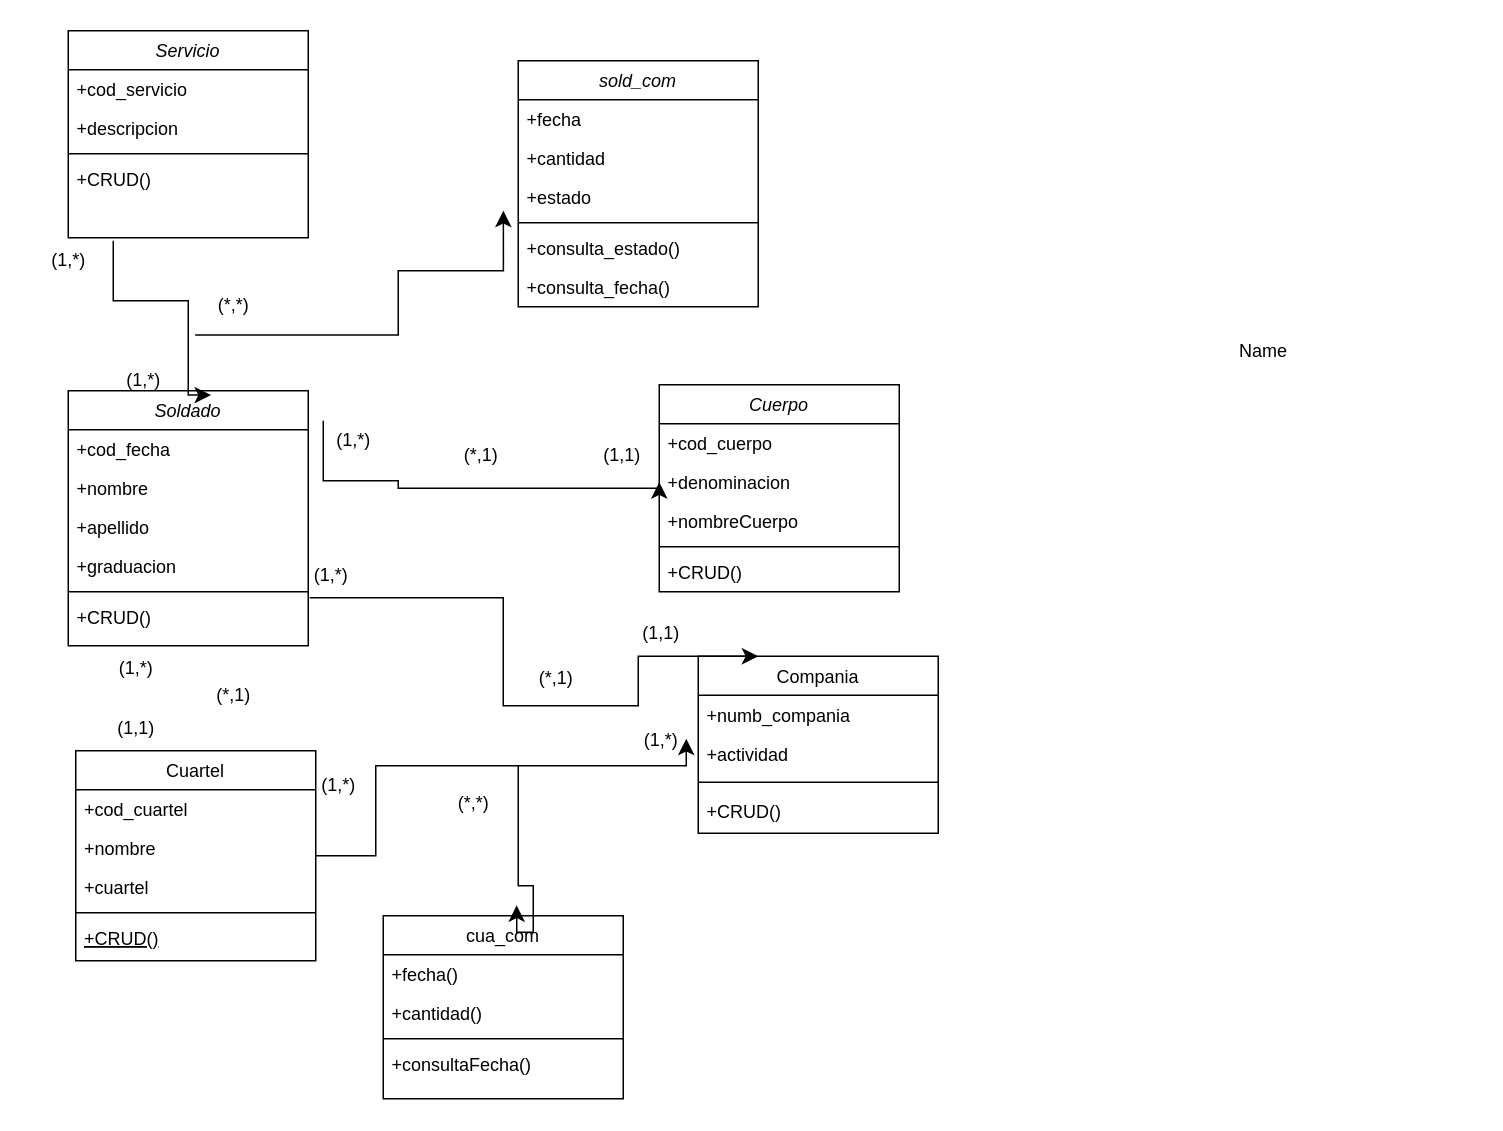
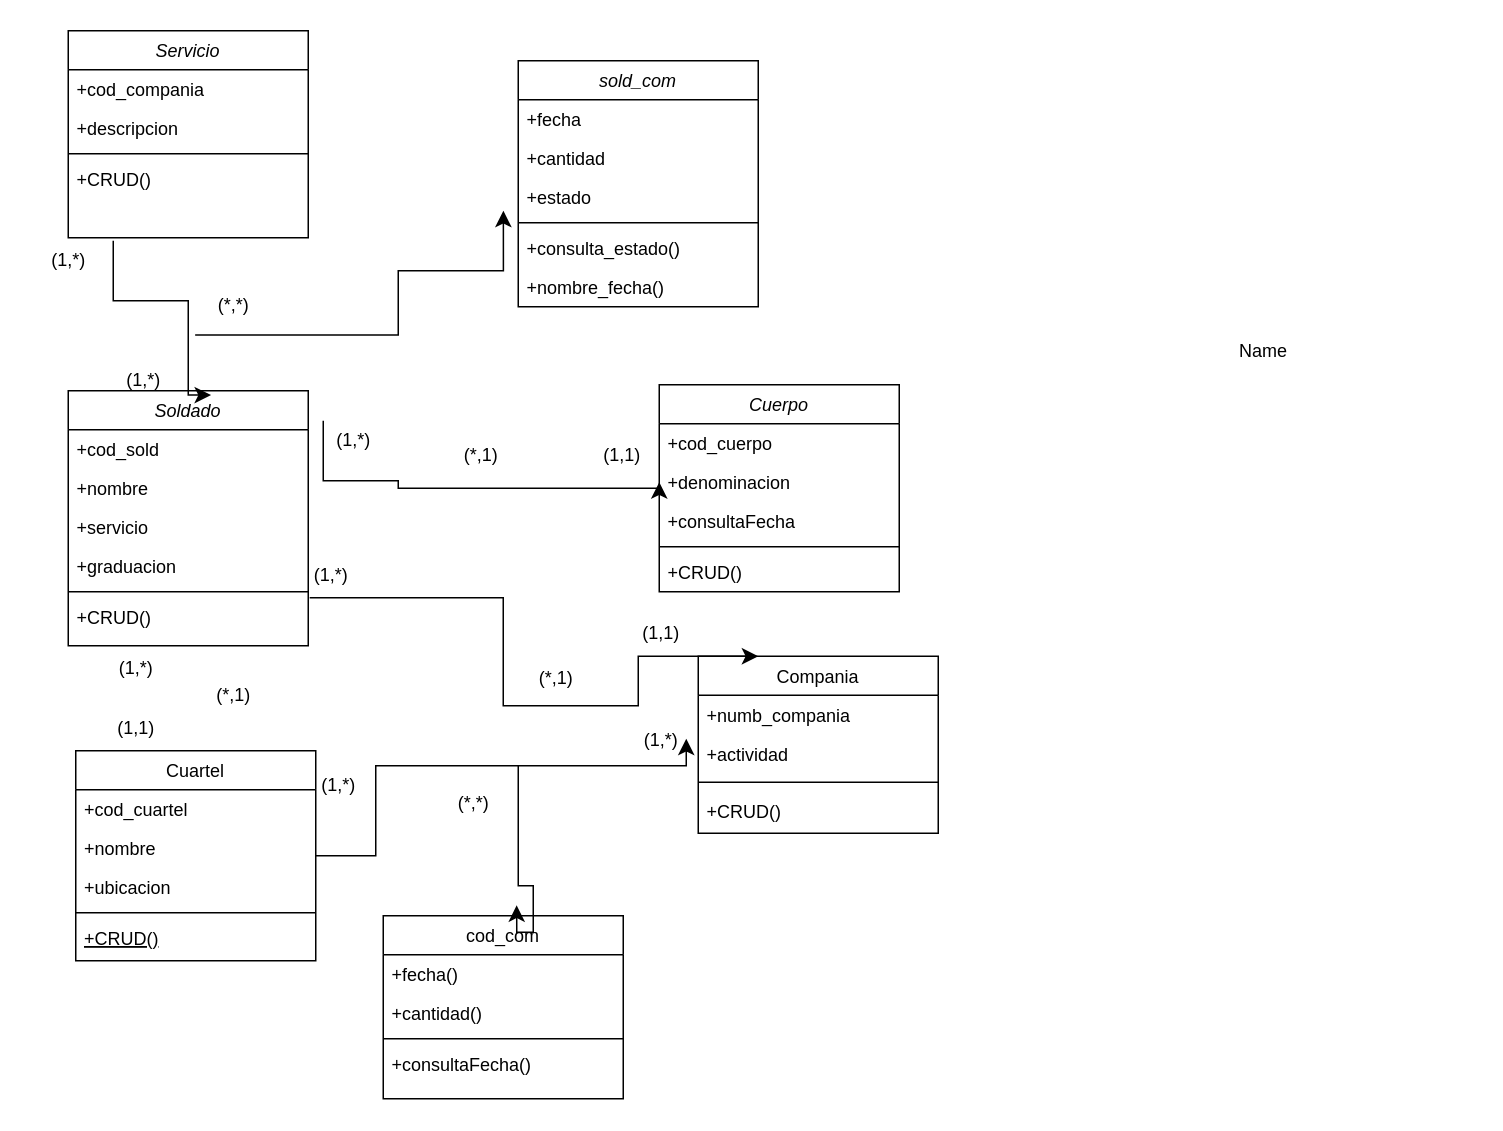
- <mxCell id="32" value="+cod_servicio" style="text;align=left;verticalAlign=top;spacingLeft=4;spacingRight=4;overflow=hidden;rotatable=0;points=[[0,0.5],[1,0.5]];portConstraint=eastwest;rounded=0;shadow=0;html=0;" vertex="1" parent="31"><mxGeometry y="26" width="160" height="26" as="geometry" /></mxCell>
+ <mxCell id="32" value="+cod_compania" style="text;align=left;verticalAlign=top;spacingLeft=4;spacingRight=4;overflow=hidden;rotatable=0;points=[[0,0.5],[1,0.5]];portConstraint=eastwest;rounded=0;shadow=0;html=0;" vertex="1" parent="31"><mxGeometry y="26" width="160" height="26" as="geometry" /></mxCell>
- <mxCell id="42" value="+consulta_fecha()" style="text;align=left;verticalAlign=top;spacingLeft=4;spacingRight=4;overflow=hidden;rotatable=0;points=[[0,0.5],[1,0.5]];portConstraint=eastwest;" vertex="1" parent="36"><mxGeometry y="138" width="160" height="26" as="geometry" /></mxCell>
+ <mxCell id="42" value="+nombre_fecha()" style="text;align=left;verticalAlign=top;spacingLeft=4;spacingRight=4;overflow=hidden;rotatable=0;points=[[0,0.5],[1,0.5]];portConstraint=eastwest;" vertex="1" parent="36"><mxGeometry y="138" width="160" height="26" as="geometry" /></mxCell>
- <mxCell id="25" value="+cod_fecha" style="text;align=left;verticalAlign=top;spacingLeft=4;spacingRight=4;overflow=hidden;rotatable=0;points=[[0,0.5],[1,0.5]];portConstraint=eastwest;" vertex="1" parent="24"><mxGeometry y="26" width="160" height="26" as="geometry" /></mxCell>
+ <mxCell id="25" value="+cod_sold" style="text;align=left;verticalAlign=top;spacingLeft=4;spacingRight=4;overflow=hidden;rotatable=0;points=[[0,0.5],[1,0.5]];portConstraint=eastwest;" vertex="1" parent="24"><mxGeometry y="26" width="160" height="26" as="geometry" /></mxCell>
- <mxCell id="5" value="+nombreCuerpo" style="text;align=left;verticalAlign=top;spacingLeft=4;spacingRight=4;overflow=hidden;rotatable=0;points=[[0,0.5],[1,0.5]];portConstraint=eastwest;rounded=0;shadow=0;html=0;" parent="2" vertex="1"><mxGeometry y="78" width="160" height="26" as="geometry" /></mxCell>
+ <mxCell id="5" value="+consultaFecha" style="text;align=left;verticalAlign=top;spacingLeft=4;spacingRight=4;overflow=hidden;rotatable=0;points=[[0,0.5],[1,0.5]];portConstraint=eastwest;rounded=0;shadow=0;html=0;" parent="2" vertex="1"><mxGeometry y="78" width="160" height="26" as="geometry" /></mxCell>
- <mxCell id="27" value="+apellido" style="text;align=left;verticalAlign=top;spacingLeft=4;spacingRight=4;overflow=hidden;rotatable=0;points=[[0,0.5],[1,0.5]];portConstraint=eastwest;rounded=0;shadow=0;html=0;" vertex="1" parent="24"><mxGeometry y="78" width="160" height="26" as="geometry" /></mxCell>
+ <mxCell id="27" value="+servicio" style="text;align=left;verticalAlign=top;spacingLeft=4;spacingRight=4;overflow=hidden;rotatable=0;points=[[0,0.5],[1,0.5]];portConstraint=eastwest;rounded=0;shadow=0;html=0;" vertex="1" parent="24"><mxGeometry y="78" width="160" height="26" as="geometry" /></mxCell>
- <mxCell id="11" value="+cuartel" style="text;align=left;verticalAlign=top;spacingLeft=4;spacingRight=4;overflow=hidden;rotatable=0;points=[[0,0.5],[1,0.5]];portConstraint=eastwest;rounded=0;shadow=0;html=0;" parent="8" vertex="1"><mxGeometry y="78" width="160" height="26" as="geometry" /></mxCell>
+ <mxCell id="11" value="+ubicacion" style="text;align=left;verticalAlign=top;spacingLeft=4;spacingRight=4;overflow=hidden;rotatable=0;points=[[0,0.5],[1,0.5]];portConstraint=eastwest;rounded=0;shadow=0;html=0;" parent="8" vertex="1"><mxGeometry y="78" width="160" height="26" as="geometry" /></mxCell>
- <mxCell id="14" value="cua_com" style="swimlane;fontStyle=0;align=center;verticalAlign=top;childLayout=stackLayout;horizontal=1;startSize=26;horizontalStack=0;resizeParent=1;resizeLast=0;collapsible=1;marginBottom=0;rounded=0;shadow=0;strokeWidth=1;" parent="1" vertex="1"><mxGeometry x="255" y="610" width="160" height="122" as="geometry"><mxRectangle x="340" y="380" width="170" height="26" as="alternateBounds" /></mxGeometry></mxCell>
+ <mxCell id="14" value="cod_com" style="swimlane;fontStyle=0;align=center;verticalAlign=top;childLayout=stackLayout;horizontal=1;startSize=26;horizontalStack=0;resizeParent=1;resizeLast=0;collapsible=1;marginBottom=0;rounded=0;shadow=0;strokeWidth=1;" parent="1" vertex="1"><mxGeometry x="255" y="610" width="160" height="122" as="geometry"><mxRectangle x="340" y="380" width="170" height="26" as="alternateBounds" /></mxGeometry></mxCell>
